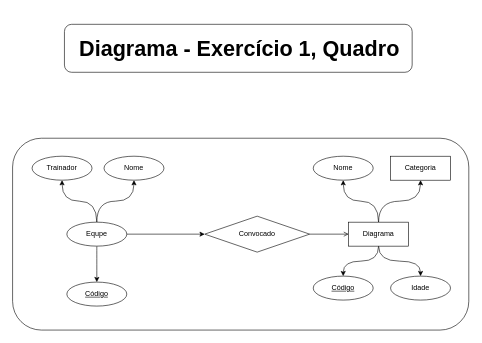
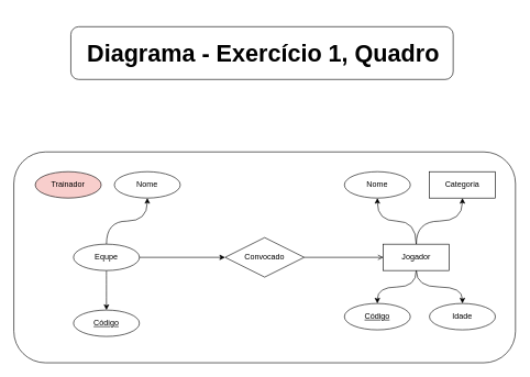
- <mxCell id="23" value="Trainador" style="ellipse;whiteSpace=wrap;html=1;align=center;" vertex="1" parent="1"><mxGeometry x="53" y="260" width="100" height="40" as="geometry" /></mxCell>
+ <mxCell id="23" value="Trainador" style="ellipse;whiteSpace=wrap;html=1;align=center;fillColor=#f8cecc;" vertex="1" parent="1"><mxGeometry x="53" y="260" width="100" height="40" as="geometry" /></mxCell>
- <mxCell id="8" style="edgeStyle=orthogonalEdgeStyle;rounded=0;orthogonalLoop=1;jettySize=auto;html=1;curved=1;" edge="1" parent="1" source="9" target="23"><mxGeometry relative="1" as="geometry" /></mxCell>
- <mxCell id="11" value="Convocado" style="shape=rhombus;perimeter=rhombusPerimeter;whiteSpace=wrap;html=1;align=center;" vertex="1" parent="1"><mxGeometry x="341" y="360" width="175" height="60" as="geometry" /></mxCell>
+ <mxCell id="11" value="Convocado" style="shape=rhombus;perimeter=rhombusPerimeter;whiteSpace=wrap;html=1;align=center;" vertex="1" parent="1"><mxGeometry x="341" y="360" width="120" height="60" as="geometry" /></mxCell>
- <mxCell id="16" value="Diagrama" style="whiteSpace=wrap;html=1;align=center;" vertex="1" parent="1"><mxGeometry x="581" y="370" width="100" height="40" as="geometry" /></mxCell>
+ <mxCell id="16" value="Jogador" style="whiteSpace=wrap;html=1;align=center;" vertex="1" parent="1"><mxGeometry x="581" y="370" width="100" height="40" as="geometry" /></mxCell>
